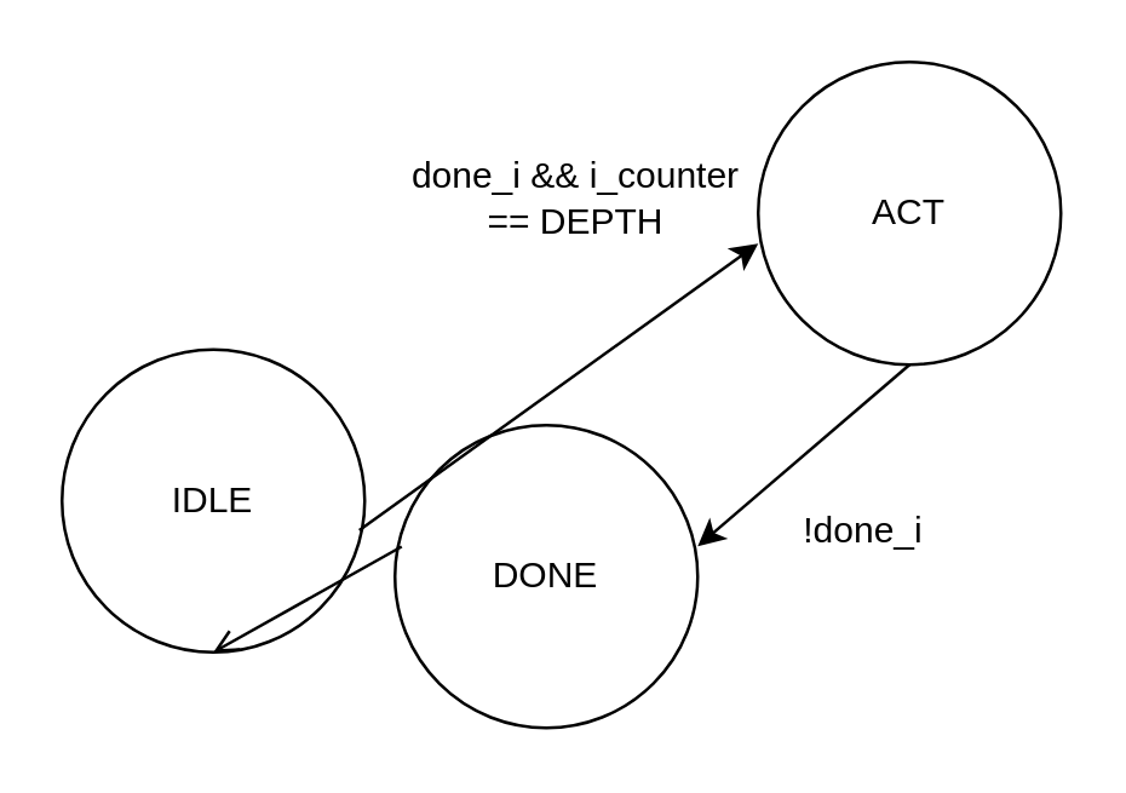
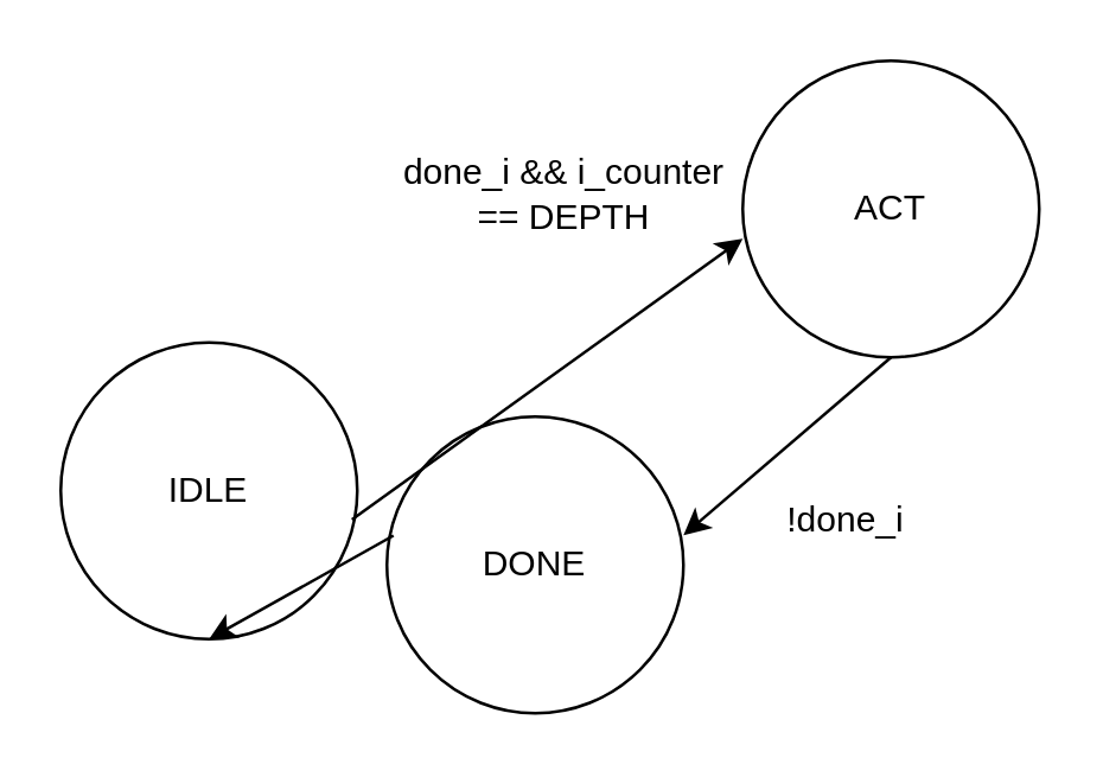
- <mxCell id="8" value="" style="endArrow=open;html=1;rounded=0;exitX=0.022;exitY=0.401;exitDx=0;exitDy=0;entryX=0.5;entryY=1;entryDx=0;entryDy=0;exitPerimeter=0;" edge="1" parent="1" source="4" target="2"><mxGeometry width="50" height="50" relative="1" as="geometry"><mxPoint x="120" y="100" as="sourcePoint" /><mxPoint x="50" y="180" as="targetPoint" /></mxGeometry></mxCell>
+ <mxCell id="8" value="" style="endArrow=classic;html=1;rounded=0;exitX=0.022;exitY=0.401;exitDx=0;exitDy=0;entryX=0.5;entryY=1;entryDx=0;entryDy=0;exitPerimeter=0;" edge="1" parent="1" source="4" target="2"><mxGeometry width="50" height="50" relative="1" as="geometry"><mxPoint x="120" y="100" as="sourcePoint" /><mxPoint x="50" y="180" as="targetPoint" /></mxGeometry></mxCell>
